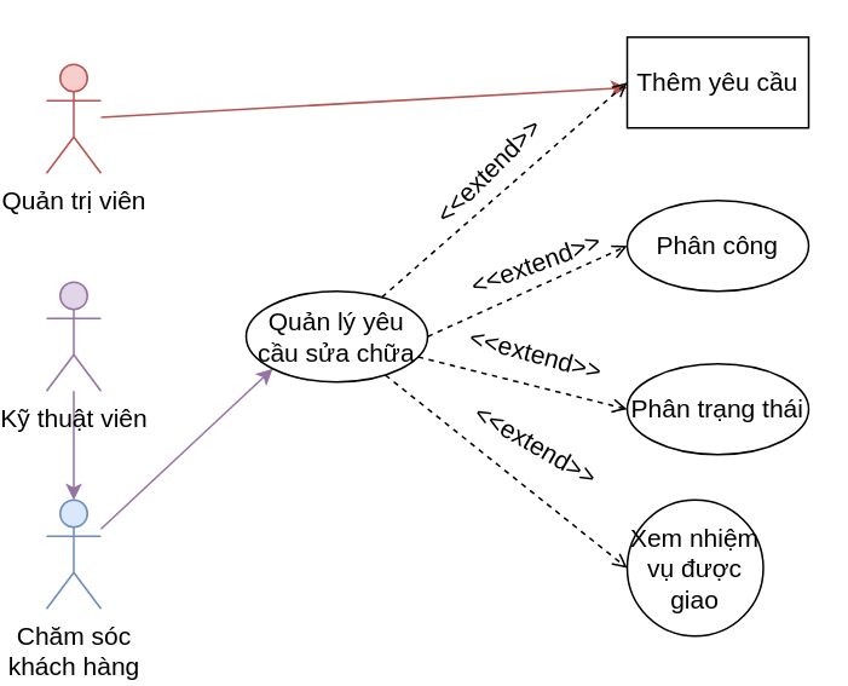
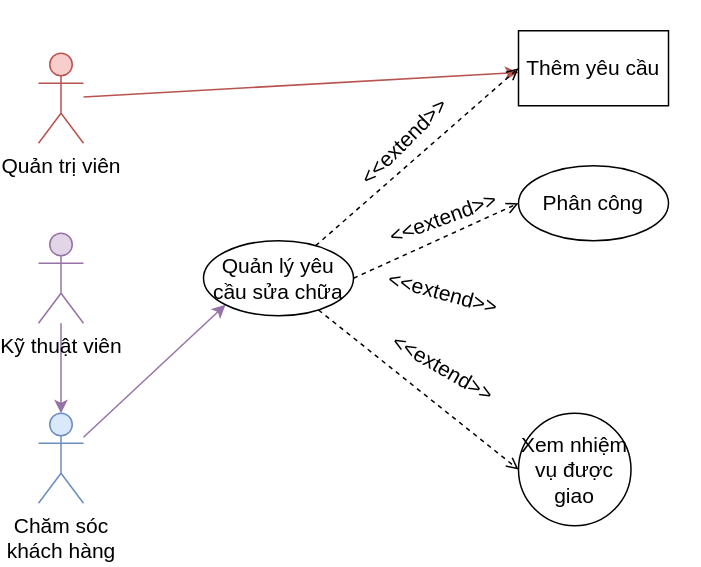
- <mxCell id="15" style="rounded=0;orthogonalLoop=1;jettySize=auto;html=1;entryX=0;entryY=0.5;entryDx=0;entryDy=0;dashed=1;endArrow=open;endFill=0;" parent="1" source="11" target="14" edge="1"><mxGeometry relative="1" as="geometry" /></mxCell>
- <mxCell id="14" value="Phân trạng thái" style="ellipse;whiteSpace=wrap;html=1;fontSize=14;" parent="1" vertex="1"><mxGeometry x="340" y="200" width="100" height="50" as="geometry" /></mxCell>
